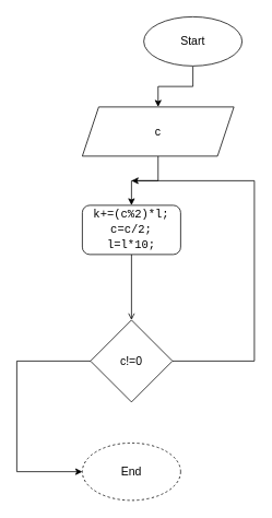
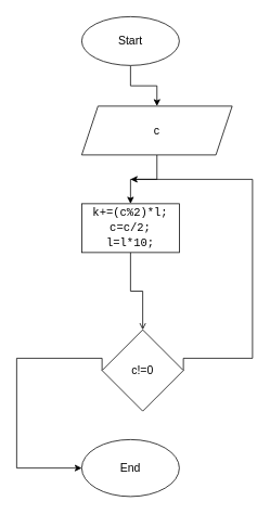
- <mxCell id="8" value="&lt;font style=&quot;font-size: 14px;&quot;&gt;Start&lt;/font&gt;" style="ellipse;whiteSpace=wrap;html=1;" vertex="1" parent="1"><mxGeometry x="175" y="20" width="120" height="60" as="geometry" /></mxCell>
+ <mxCell id="8" value="&lt;font style=&quot;font-size: 14px;&quot;&gt;Start&lt;/font&gt;" style="ellipse;whiteSpace=wrap;html=1;" vertex="1" parent="1"><mxGeometry x="100" y="20" width="120" height="60" as="geometry" /></mxCell>
- <mxCell id="3" value="&lt;div style=&quot;font-family: Consolas, &amp;quot;Courier New&amp;quot;, monospace; font-size: 14px; line-height: 19px; white-space: pre;&quot;&gt;&lt;div style=&quot;&quot;&gt;&lt;span style=&quot;background-color: rgb(255, 255, 255);&quot;&gt;k+=(c%2)*l;&lt;/span&gt;&lt;/div&gt;&lt;div style=&quot;&quot;&gt;&lt;span style=&quot;background-color: rgb(255, 255, 255);&quot;&gt;c=c/2;&lt;/span&gt;&lt;/div&gt;&lt;div style=&quot;&quot;&gt;&lt;span style=&quot;background-color: rgb(255, 255, 255);&quot;&gt;l=l*10;&lt;/span&gt;&lt;/div&gt;&lt;/div&gt;" style="rounded=1;whiteSpace=wrap;html=1;" vertex="1" parent="1"><mxGeometry x="100" y="250" width="120" height="60" as="geometry" /></mxCell>
+ <mxCell id="3" value="&lt;div style=&quot;font-family: Consolas, &amp;quot;Courier New&amp;quot;, monospace; font-size: 14px; line-height: 19px; white-space: pre;&quot;&gt;&lt;div style=&quot;&quot;&gt;&lt;span style=&quot;background-color: rgb(255, 255, 255);&quot;&gt;k+=(c%2)*l;&lt;/span&gt;&lt;/div&gt;&lt;div style=&quot;&quot;&gt;&lt;span style=&quot;background-color: rgb(255, 255, 255);&quot;&gt;c=c/2;&lt;/span&gt;&lt;/div&gt;&lt;div style=&quot;&quot;&gt;&lt;span style=&quot;background-color: rgb(255, 255, 255);&quot;&gt;l=l*10;&lt;/span&gt;&lt;/div&gt;&lt;/div&gt;" style="whiteSpace=wrap;html=1;rounded=0;" vertex="1" parent="1"><mxGeometry x="100" y="250" width="120" height="60" as="geometry" /></mxCell>
- <mxCell id="11" value="&lt;font style=&quot;font-size: 14px;&quot;&gt;c!=0&lt;/font&gt;" style="rhombus;whiteSpace=wrap;html=1;" vertex="1" parent="1"><mxGeometry x="110" y="390" width="100" height="100" as="geometry" /></mxCell>
+ <mxCell id="11" value="&lt;font style=&quot;font-size: 14px;&quot;&gt;c!=0&lt;/font&gt;" style="rhombus;whiteSpace=wrap;html=1;" vertex="1" parent="1"><mxGeometry x="125" y="405" width="100" height="100" as="geometry" /></mxCell>
- <mxCell id="6" value="&lt;font style=&quot;font-size: 14px;&quot;&gt;End&lt;/font&gt;" style="ellipse;whiteSpace=wrap;html=1;dashed=1;" vertex="1" parent="1"><mxGeometry x="100" y="540" width="120" height="70" as="geometry" /></mxCell>
+ <mxCell id="6" value="&lt;font style=&quot;font-size: 14px;&quot;&gt;End&lt;/font&gt;" style="ellipse;whiteSpace=wrap;html=1;" vertex="1" parent="1"><mxGeometry x="100" y="540" width="120" height="70" as="geometry" /></mxCell>
